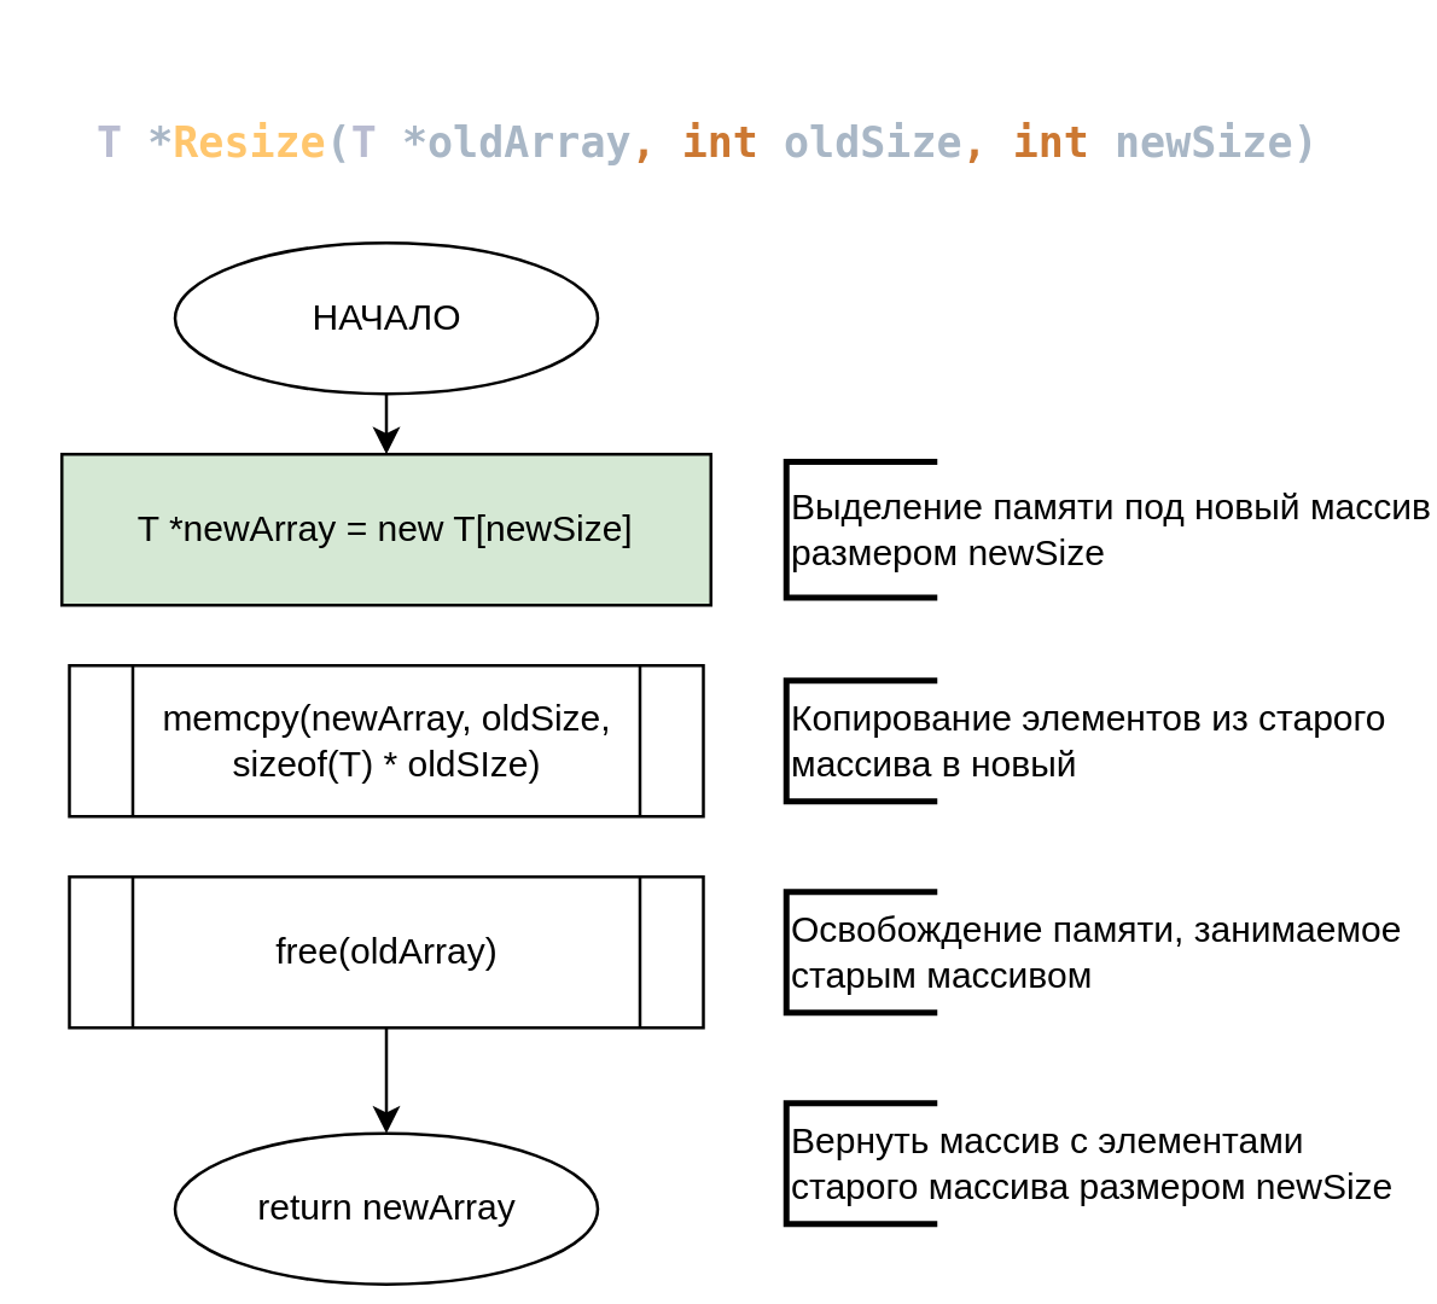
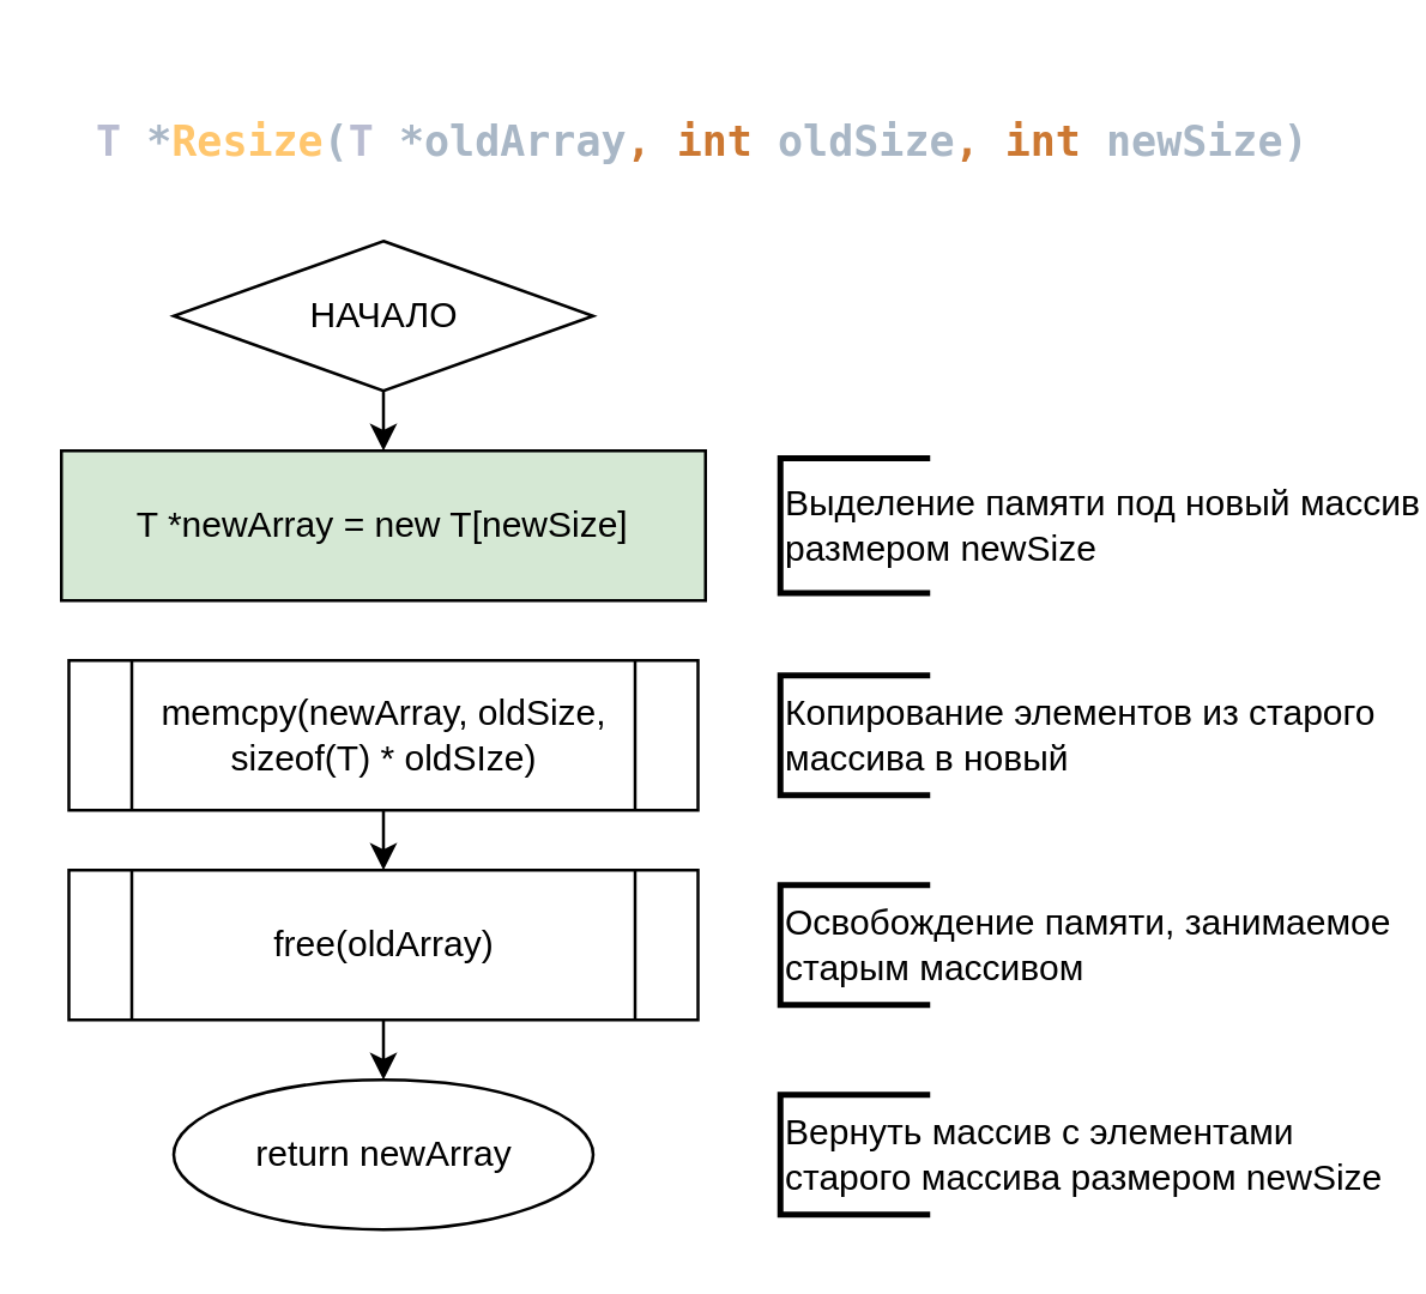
- <mxCell id="4" value="НАЧАЛО" style="ellipse;whiteSpace=wrap;html=1;" parent="1" vertex="1"><mxGeometry x="57.5" y="80" width="140" height="50" as="geometry" /></mxCell>
+ <mxCell id="4" value="НАЧАЛО" style="rhombus;whiteSpace=wrap;html=1;" parent="1" vertex="1"><mxGeometry x="57.5" y="80" width="140" height="50" as="geometry" /></mxCell>
+ <mxCell id="6" style="edgeStyle=orthogonalEdgeStyle;rounded=0;orthogonalLoop=1;jettySize=auto;html=1;exitX=0.5;exitY=1;exitDx=0;exitDy=0;entryX=0.5;entryY=0;entryDx=0;entryDy=0;" parent="1" source="7" target="9" edge="1"><mxGeometry relative="1" as="geometry" /></mxCell>
- <mxCell id="10" value="return newArray" style="ellipse;whiteSpace=wrap;html=1;" parent="1" vertex="1"><mxGeometry x="57.5" y="375" width="140" height="50" as="geometry" /></mxCell>
+ <mxCell id="10" value="return newArray" style="ellipse;whiteSpace=wrap;html=1;" parent="1" vertex="1"><mxGeometry x="57.5" y="360" width="140" height="50" as="geometry" /></mxCell>
